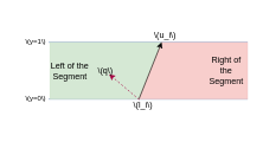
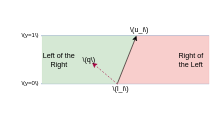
- <mxCell id="10" value="Left of the Segment" style="text;html=1;align=center;verticalAlign=middle;whiteSpace=wrap;rounded=0;" vertex="1" parent="1"><mxGeometry x="68" y="84" width="60" height="30" as="geometry" /></mxCell>
+ <mxCell id="10" value="Left of the Right" style="text;html=1;align=center;verticalAlign=middle;whiteSpace=wrap;rounded=0;" vertex="1" parent="1"><mxGeometry x="68" y="84" width="60" height="30" as="geometry" /></mxCell>
- <mxCell id="9" value="Right of the Segment" style="text;html=1;align=center;verticalAlign=middle;whiteSpace=wrap;rounded=0;" vertex="1" parent="1"><mxGeometry x="288" y="84.01" width="60" height="30" as="geometry" /></mxCell>
+ <mxCell id="9" value="Right of the Left" style="text;html=1;align=center;verticalAlign=middle;whiteSpace=wrap;rounded=0;" vertex="1" parent="1"><mxGeometry x="288" y="84.01" width="60" height="30" as="geometry" /></mxCell>
